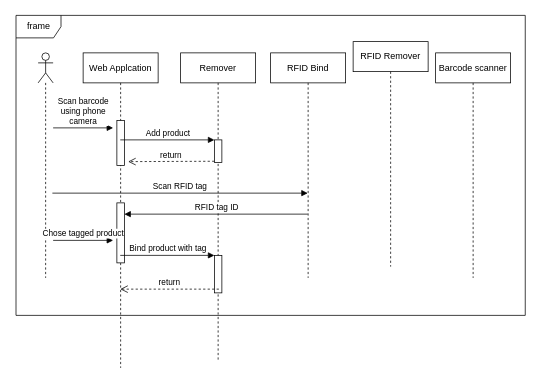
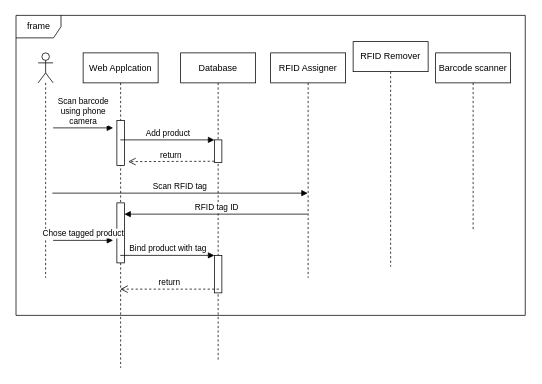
- <mxCell id="9" value="Remover" style="shape=umlLifeline;perimeter=lifelinePerimeter;whiteSpace=wrap;html=1;container=1;collapsible=0;recursiveResize=0;outlineConnect=0;" vertex="1" parent="1"><mxGeometry x="240" y="70" width="100" height="410" as="geometry" /></mxCell>
+ <mxCell id="9" value="Database" style="shape=umlLifeline;perimeter=lifelinePerimeter;whiteSpace=wrap;html=1;container=1;collapsible=0;recursiveResize=0;outlineConnect=0;" vertex="1" parent="1"><mxGeometry x="240" y="70" width="100" height="410" as="geometry" /></mxCell>
- <mxCell id="8" value="RFID Bind" style="shape=umlLifeline;perimeter=lifelinePerimeter;whiteSpace=wrap;html=1;container=1;collapsible=0;recursiveResize=0;outlineConnect=0;" vertex="1" parent="1"><mxGeometry x="360" y="70" width="100" height="300" as="geometry" /></mxCell>
+ <mxCell id="8" value="RFID Assigner" style="shape=umlLifeline;perimeter=lifelinePerimeter;whiteSpace=wrap;html=1;container=1;collapsible=0;recursiveResize=0;outlineConnect=0;" vertex="1" parent="1"><mxGeometry x="360" y="70" width="100" height="300" as="geometry" /></mxCell>
- <mxCell id="6" value="Barcode scanner" style="shape=umlLifeline;perimeter=lifelinePerimeter;whiteSpace=wrap;html=1;container=1;collapsible=0;recursiveResize=0;outlineConnect=0;" vertex="1" parent="1"><mxGeometry x="580" y="70" width="100" height="300" as="geometry" /></mxCell>
+ <mxCell id="6" value="Barcode scanner" style="shape=umlLifeline;perimeter=lifelinePerimeter;whiteSpace=wrap;html=1;container=1;collapsible=0;recursiveResize=0;outlineConnect=0;" vertex="1" parent="1"><mxGeometry x="580" y="70" width="100" height="235" as="geometry" /></mxCell>
